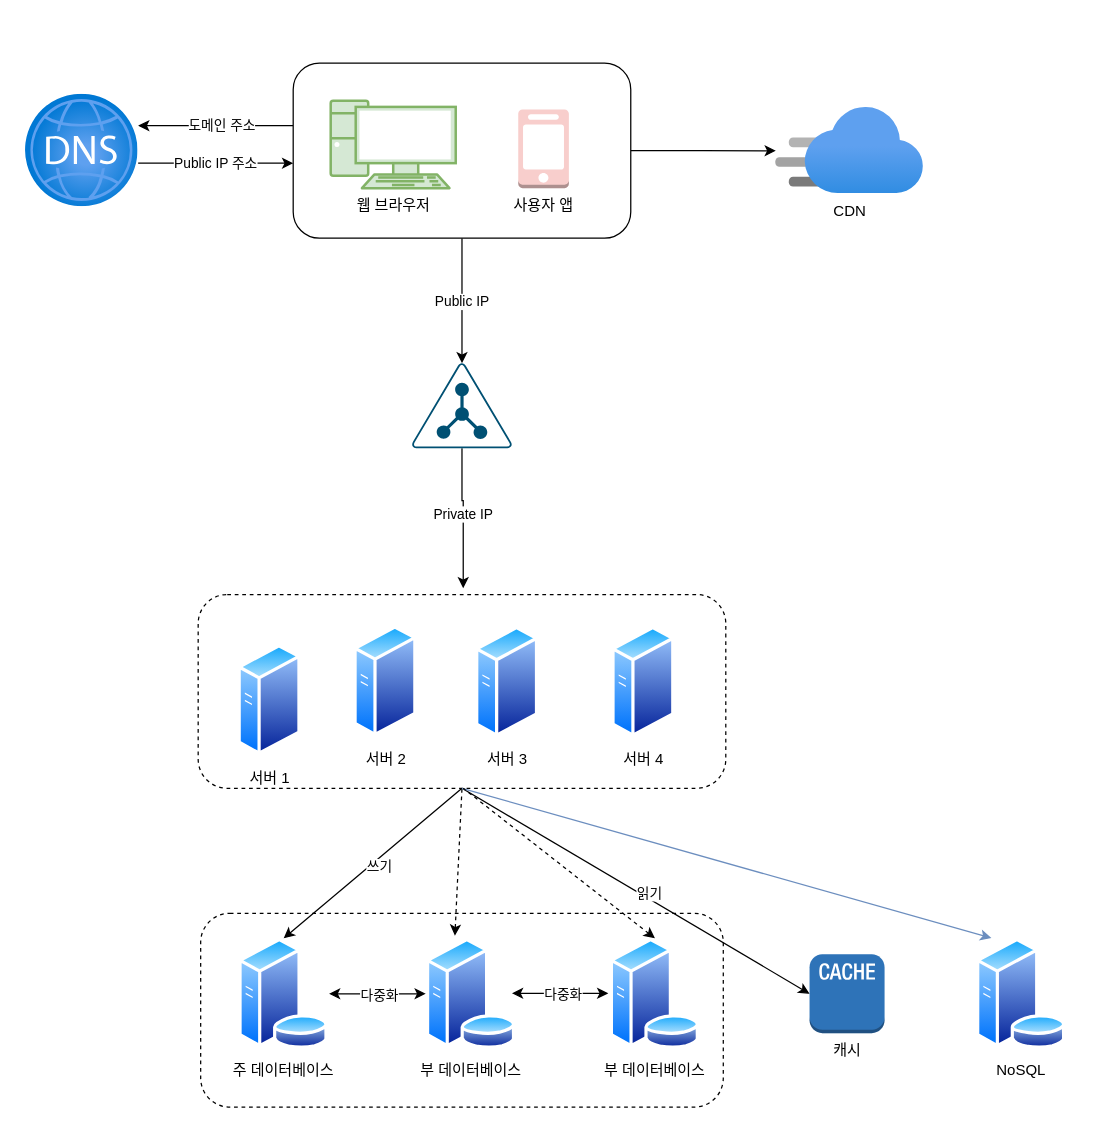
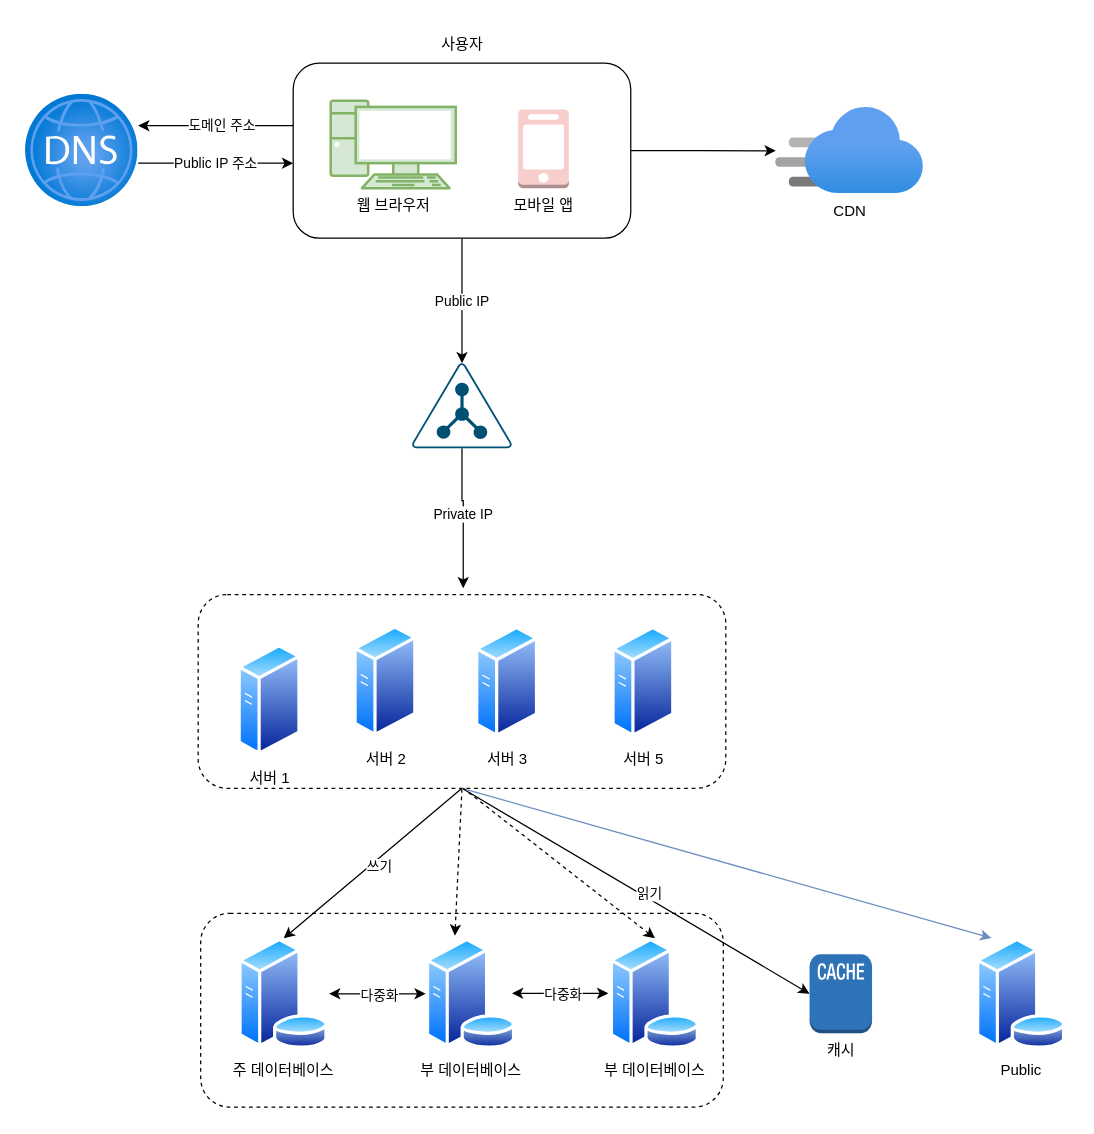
+ <mxCell id="26" value="사용자" style="text;html=1;align=center;verticalAlign=middle;resizable=0;points=[];autosize=1;strokeColor=none;fillColor=none;" vertex="1" parent="1"><mxGeometry x="339" y="20" width="60" height="30" as="geometry" /></mxCell>
- <mxCell id="11" value="사용자 앱" style="outlineConnect=0;dashed=0;verticalLabelPosition=bottom;verticalAlign=top;align=center;html=1;shape=mxgraph.aws3.mobile_client;fillColor=#f8cecc;strokeColor=#b85450;" vertex="1" parent="1"><mxGeometry x="414" y="87" width="40.5" height="63" as="geometry" /></mxCell>
+ <mxCell id="11" value="모바일 앱" style="outlineConnect=0;dashed=0;verticalLabelPosition=bottom;verticalAlign=top;align=center;html=1;shape=mxgraph.aws3.mobile_client;fillColor=#f8cecc;strokeColor=#b85450;" vertex="1" parent="1"><mxGeometry x="414" y="87" width="40.5" height="63" as="geometry" /></mxCell>
- <mxCell id="34" value="서버 4" style="image;aspect=fixed;perimeter=ellipsePerimeter;html=1;align=center;shadow=0;dashed=0;spacingTop=3;image=img/lib/active_directory/generic_server.svg;" vertex="1" parent="1"><mxGeometry x="489" y="500" width="50.4" height="90" as="geometry" /></mxCell>
+ <mxCell id="34" value="서버 5" style="image;aspect=fixed;perimeter=ellipsePerimeter;html=1;align=center;shadow=0;dashed=0;spacingTop=3;image=img/lib/active_directory/generic_server.svg;" vertex="1" parent="1"><mxGeometry x="489" y="500" width="50.4" height="90" as="geometry" /></mxCell>
- <mxCell id="28" value="캐시" style="outlineConnect=0;dashed=0;verticalLabelPosition=bottom;verticalAlign=top;align=center;html=1;shape=mxgraph.aws3.cache_node;fillColor=#2E73B8;gradientColor=none;" vertex="1" parent="1"><mxGeometry x="647" y="762.83" width="60" height="63" as="geometry" /></mxCell>
+ <mxCell id="28" value="캐시" style="outlineConnect=0;dashed=0;verticalLabelPosition=bottom;verticalAlign=top;align=center;html=1;shape=mxgraph.aws3.cache_node;fillColor=#2E73B8;gradientColor=none;" vertex="1" parent="1"><mxGeometry x="647" y="762.83" width="50" height="63" as="geometry" /></mxCell>
- <mxCell id="31" value="NoSQL" style="image;aspect=fixed;perimeter=ellipsePerimeter;html=1;align=center;shadow=0;dashed=0;spacingTop=3;image=img/lib/active_directory/database_server.svg;" vertex="1" parent="1"><mxGeometry x="780" y="750" width="72.7" height="88.66" as="geometry" /></mxCell>
+ <mxCell id="31" value="Public" style="image;aspect=fixed;perimeter=ellipsePerimeter;html=1;align=center;shadow=0;dashed=0;spacingTop=3;image=img/lib/active_directory/database_server.svg;" vertex="1" parent="1"><mxGeometry x="780" y="750" width="72.7" height="88.66" as="geometry" /></mxCell>
